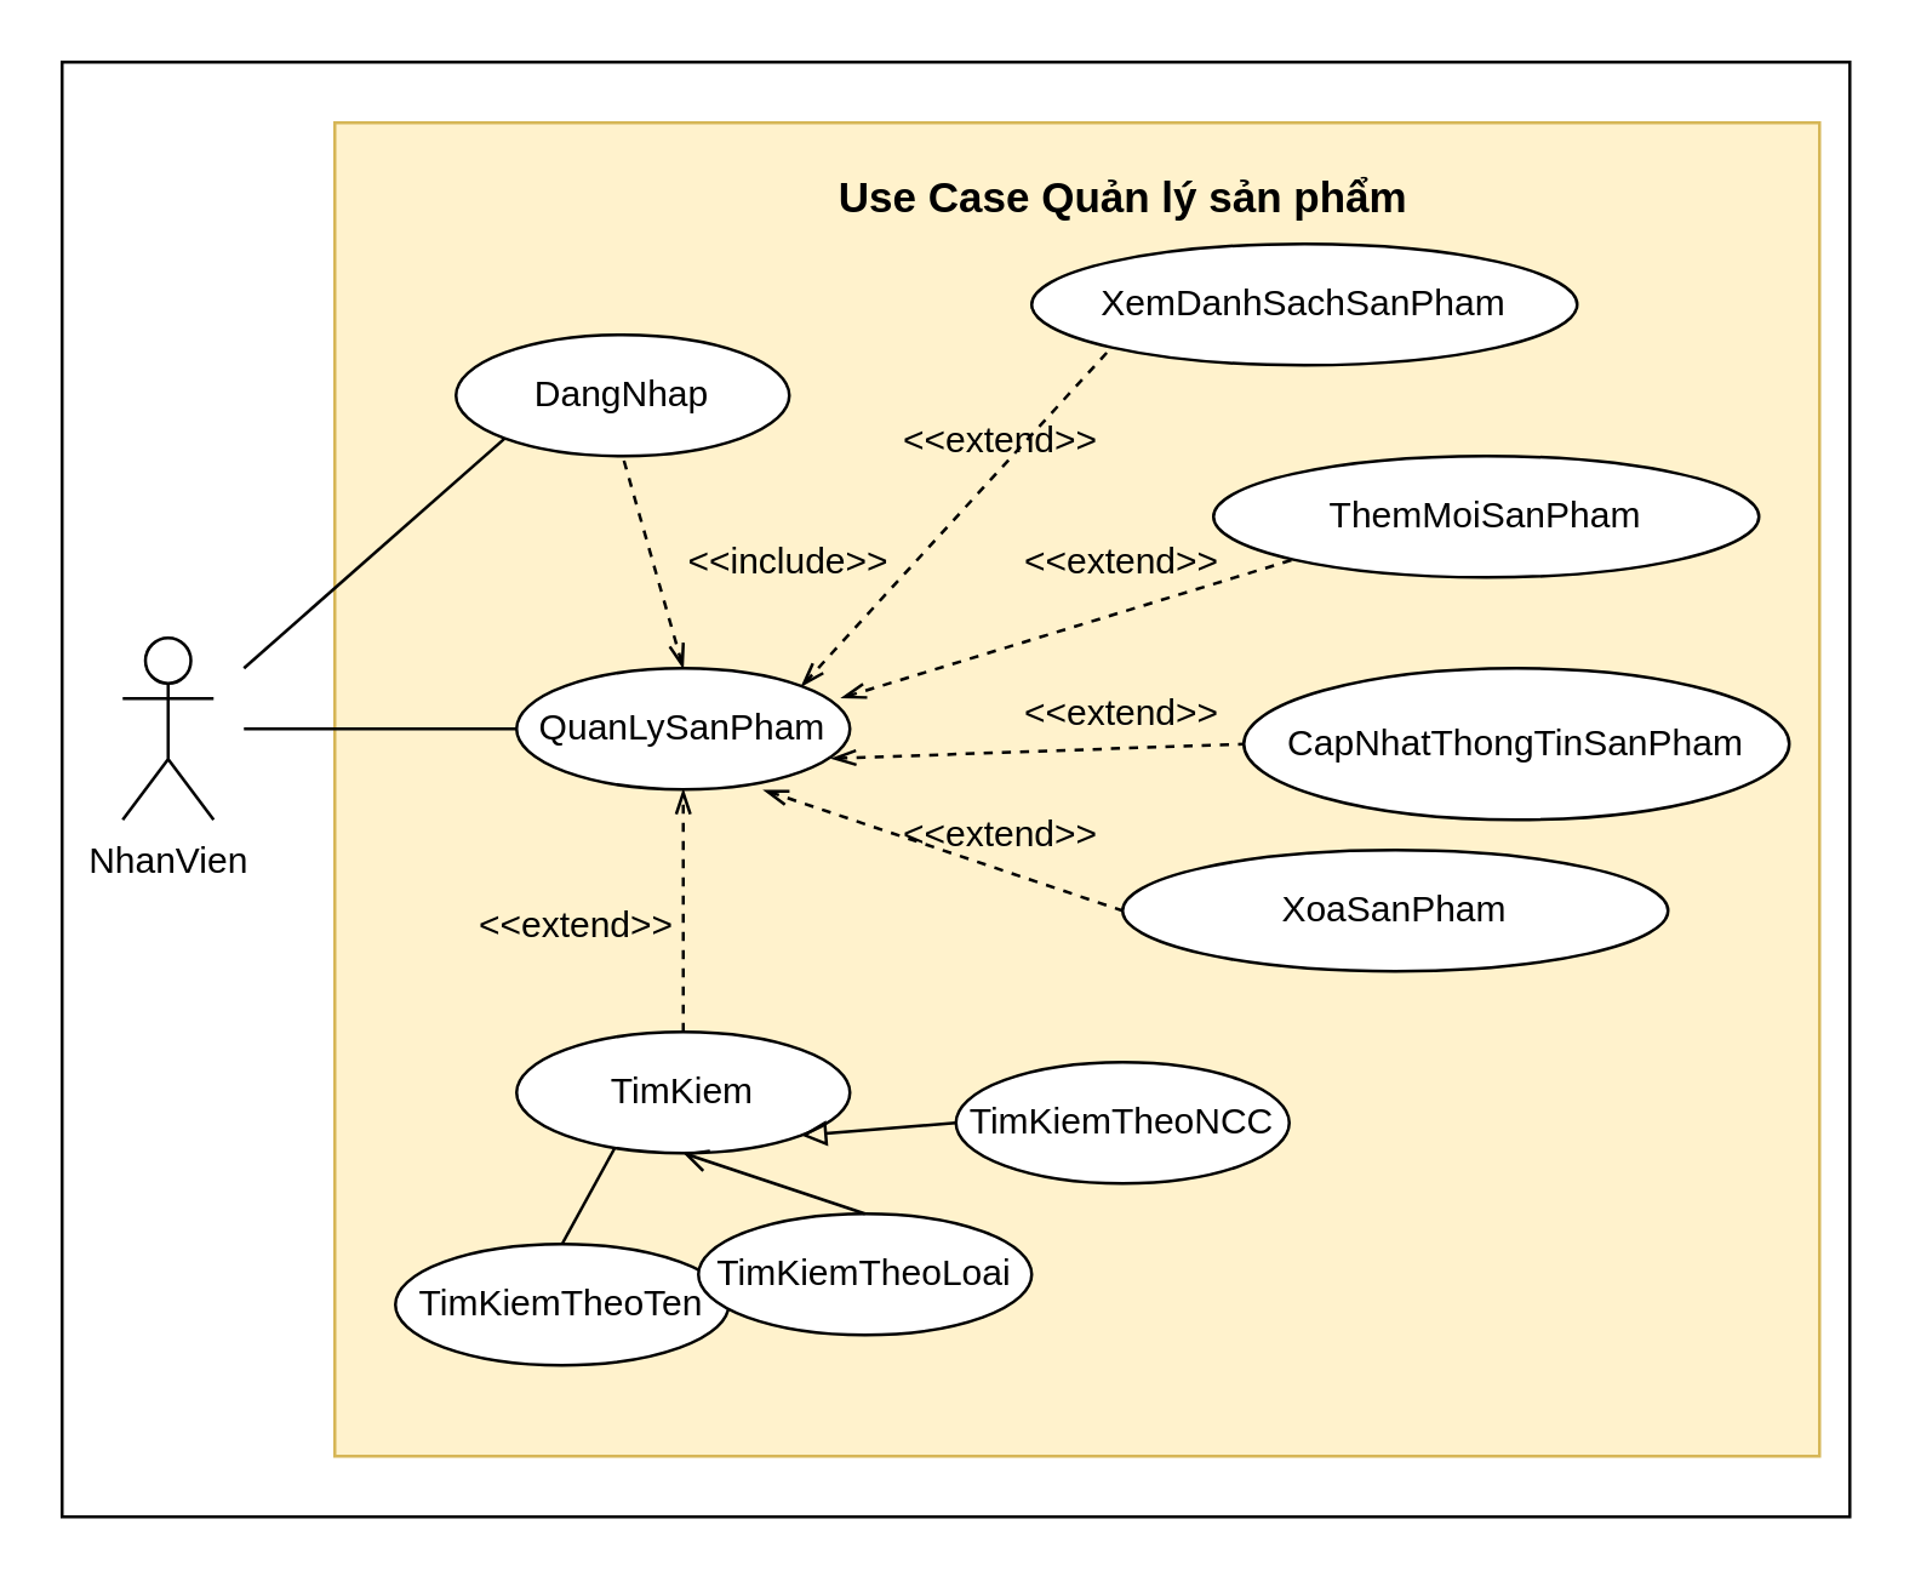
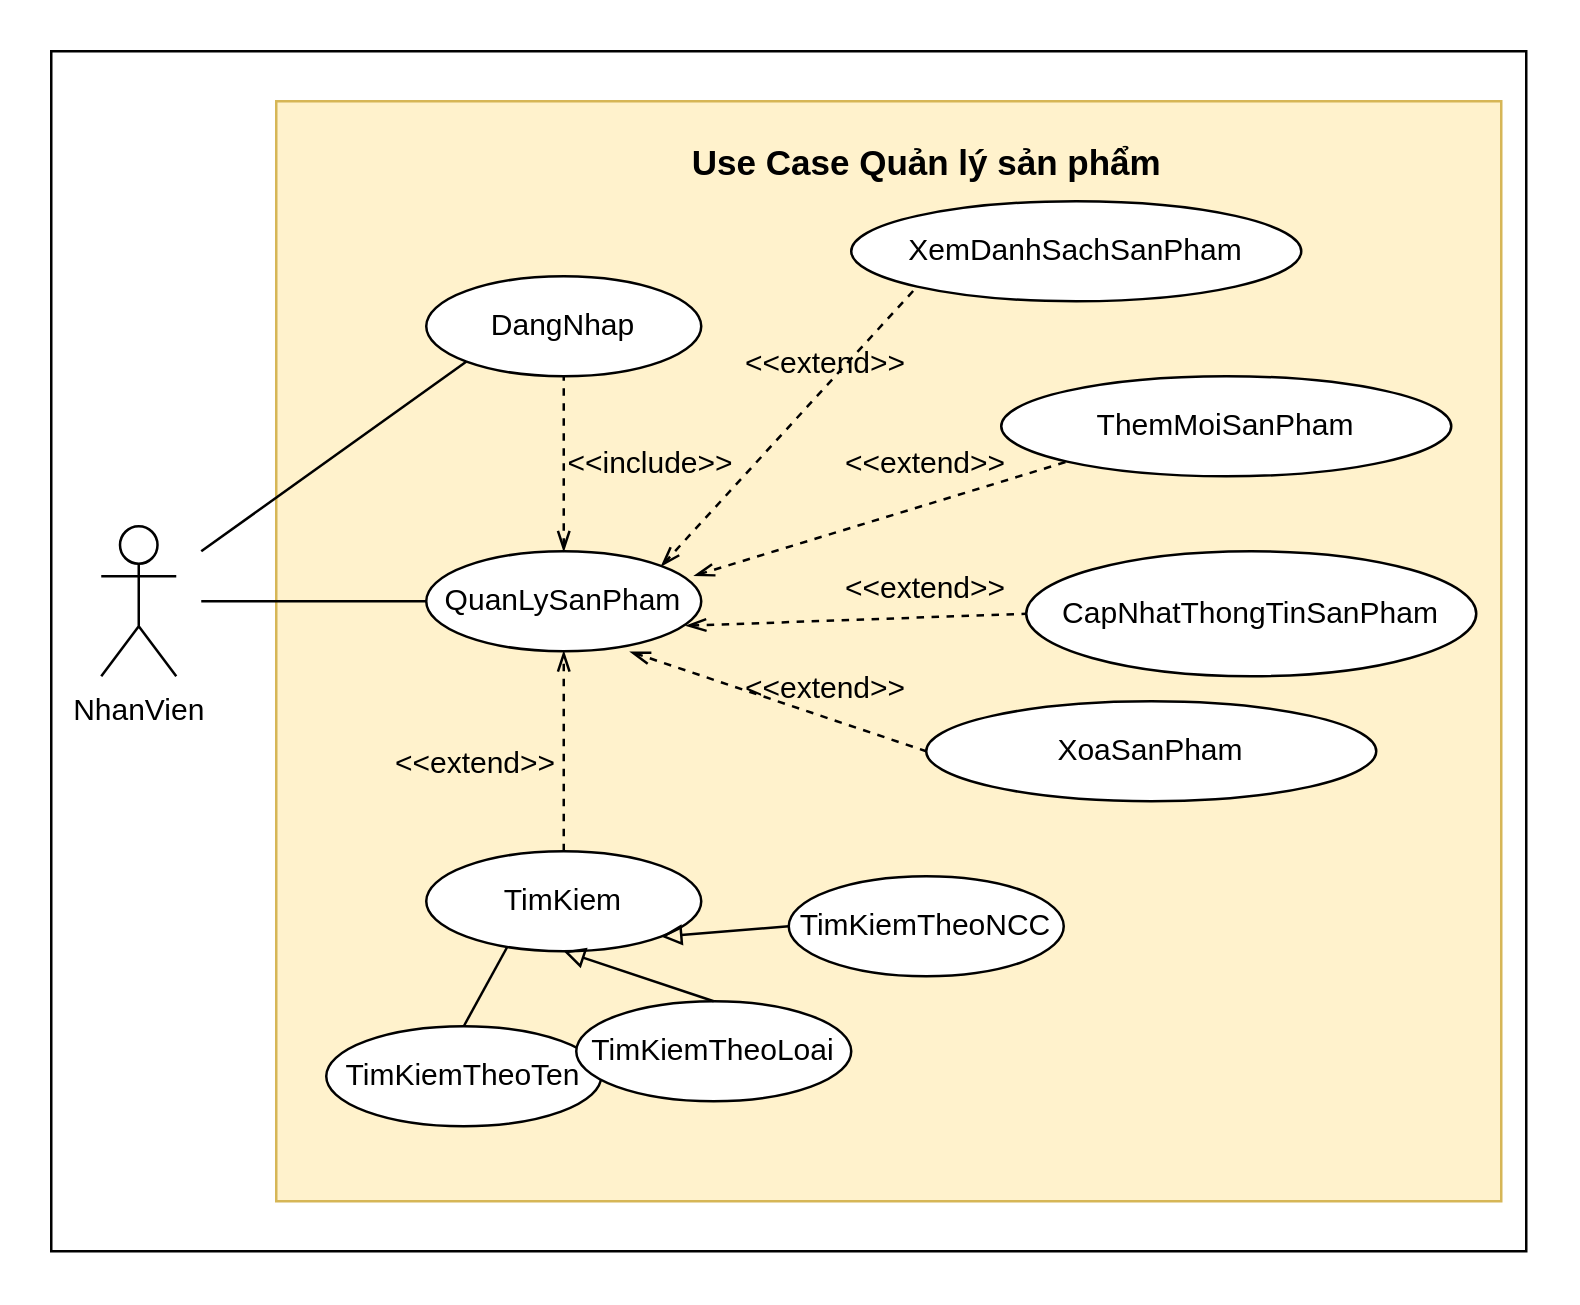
- <mxCell id="5" value="DangNhap" style="ellipse;whiteSpace=wrap;html=1;" parent="1" vertex="1"><mxGeometry x="150" y="110" width="110" height="40" as="geometry" /></mxCell>
+ <mxCell id="5" value="DangNhap" style="ellipse;whiteSpace=wrap;html=1;" parent="1" vertex="1"><mxGeometry x="170" y="110" width="110" height="40" as="geometry" /></mxCell>
- <mxCell id="17" value="" style="endArrow=open;html=1;rounded=0;exitX=0.5;exitY=0;exitDx=0;exitDy=0;entryX=0.5;entryY=1;entryDx=0;entryDy=0;endFill=0;" parent="1" source="16" target="11" edge="1"><mxGeometry width="50" height="50" relative="1" as="geometry"><mxPoint x="175" y="460" as="sourcePoint" /><mxPoint x="212" y="388" as="targetPoint" /></mxGeometry></mxCell>
+ <mxCell id="17" value="" style="endArrow=block;html=1;rounded=0;exitX=0.5;exitY=0;exitDx=0;exitDy=0;entryX=0.5;entryY=1;entryDx=0;entryDy=0;endFill=0;" parent="1" source="16" target="11" edge="1"><mxGeometry width="50" height="50" relative="1" as="geometry"><mxPoint x="175" y="460" as="sourcePoint" /><mxPoint x="212" y="388" as="targetPoint" /></mxGeometry></mxCell>
